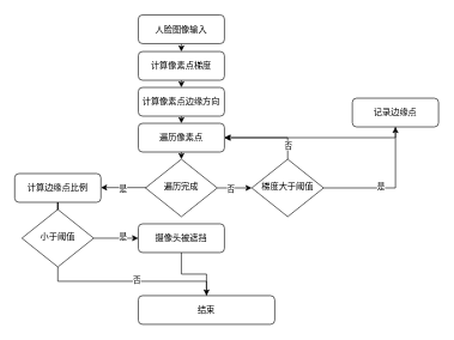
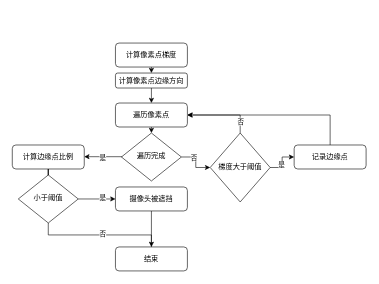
- <mxCell id="3" value="人脸图像输入" style="rounded=1;whiteSpace=wrap;html=1;fontSize=12;glass=0;strokeWidth=1;shadow=0;" parent="1" vertex="1"><mxGeometry x="192" y="20" width="120" height="40" as="geometry" /></mxCell>
- <mxCell id="2" style="edgeStyle=orthogonalEdgeStyle;rounded=0;orthogonalLoop=1;jettySize=auto;html=1;exitX=0.5;exitY=1;exitDx=0;exitDy=0;entryX=0.5;entryY=0;entryDx=0;entryDy=0;" parent="1" source="3" target="5" edge="1"><mxGeometry relative="1" as="geometry" /></mxCell>
- <mxCell id="9" value="计算像素点边缘方向" style="rounded=1;whiteSpace=wrap;html=1;fontSize=12;glass=0;strokeWidth=1;shadow=0;" parent="1" vertex="1"><mxGeometry x="192" y="121" width="120" height="40" as="geometry" /></mxCell>
+ <mxCell id="9" value="计算像素点边缘方向" style="rounded=1;whiteSpace=wrap;html=1;fontSize=12;glass=0;strokeWidth=1;shadow=0;" parent="1" vertex="1"><mxGeometry x="192" y="121" width="120" height="25" as="geometry" /></mxCell>
- <mxCell id="13" value="记录边缘点" style="rounded=1;whiteSpace=wrap;html=1;fontSize=12;glass=0;strokeWidth=1;shadow=0;" parent="1" vertex="1"><mxGeometry x="490" y="136" width="120" height="40" as="geometry" /></mxCell>
+ <mxCell id="13" value="记录边缘点" style="rounded=1;whiteSpace=wrap;html=1;fontSize=12;glass=0;strokeWidth=1;shadow=0;" parent="1" vertex="1"><mxGeometry x="490" y="241" width="120" height="40" as="geometry" /></mxCell>
- <mxCell id="31" value="梯度大于阈值" style="rhombus;whiteSpace=wrap;html=1;shadow=0;fontFamily=Helvetica;fontSize=12;align=center;strokeWidth=1;spacing=6;spacingTop=-4;direction=west;" parent="1" vertex="1"><mxGeometry x="350" y="221" width="100" height="80" as="geometry" /></mxCell>
+ <mxCell id="31" value="梯度大于阈值" style="rhombus;whiteSpace=wrap;html=1;shadow=0;fontFamily=Helvetica;fontSize=12;align=center;strokeWidth=1;spacing=6;spacingTop=-4;direction=west;" parent="1" vertex="1"><mxGeometry x="350" y="221" width="100" height="115" as="geometry" /></mxCell>
- <mxCell id="26" value="结束" style="rounded=1;whiteSpace=wrap;html=1;fontSize=12;glass=0;strokeWidth=1;shadow=0;" parent="1" vertex="1"><mxGeometry x="192" y="411" width="190" height="40" as="geometry" /></mxCell>
+ <mxCell id="26" value="结束" style="rounded=1;whiteSpace=wrap;html=1;fontSize=12;glass=0;strokeWidth=1;shadow=0;" parent="1" vertex="1"><mxGeometry x="192" y="411" width="120" height="40" as="geometry" /></mxCell>
